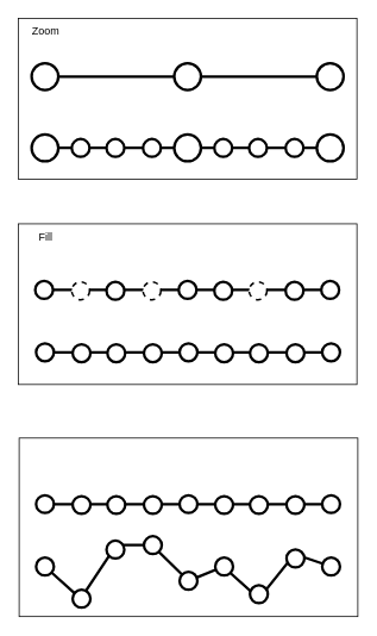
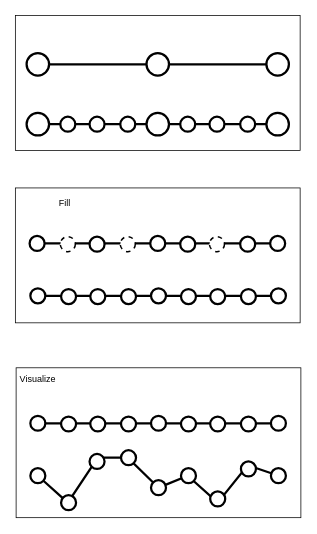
- <mxCell id="61" value="Zoom" style="text;html=1;align=center;verticalAlign=middle;whiteSpace=wrap;rounded=0;" vertex="1" parent="1"><mxGeometry x="21" y="20" width="60" height="30" as="geometry" /></mxCell>
- <mxCell id="60" value="Fill" style="text;html=1;align=center;verticalAlign=middle;whiteSpace=wrap;rounded=0;" vertex="1" parent="1"><mxGeometry x="21" y="250" width="60" height="30" as="geometry" /></mxCell>
+ <mxCell id="60" value="Fill" style="text;html=1;align=center;verticalAlign=middle;whiteSpace=wrap;rounded=0;" vertex="1" parent="1"><mxGeometry x="56" y="255" width="60" height="30" as="geometry" /></mxCell>
+ <mxCell id="3" value="Visualize" style="text;html=1;align=center;verticalAlign=middle;whiteSpace=wrap;rounded=0;" vertex="1" parent="1"><mxGeometry x="20" y="490" width="60" height="30" as="geometry" /></mxCell>
